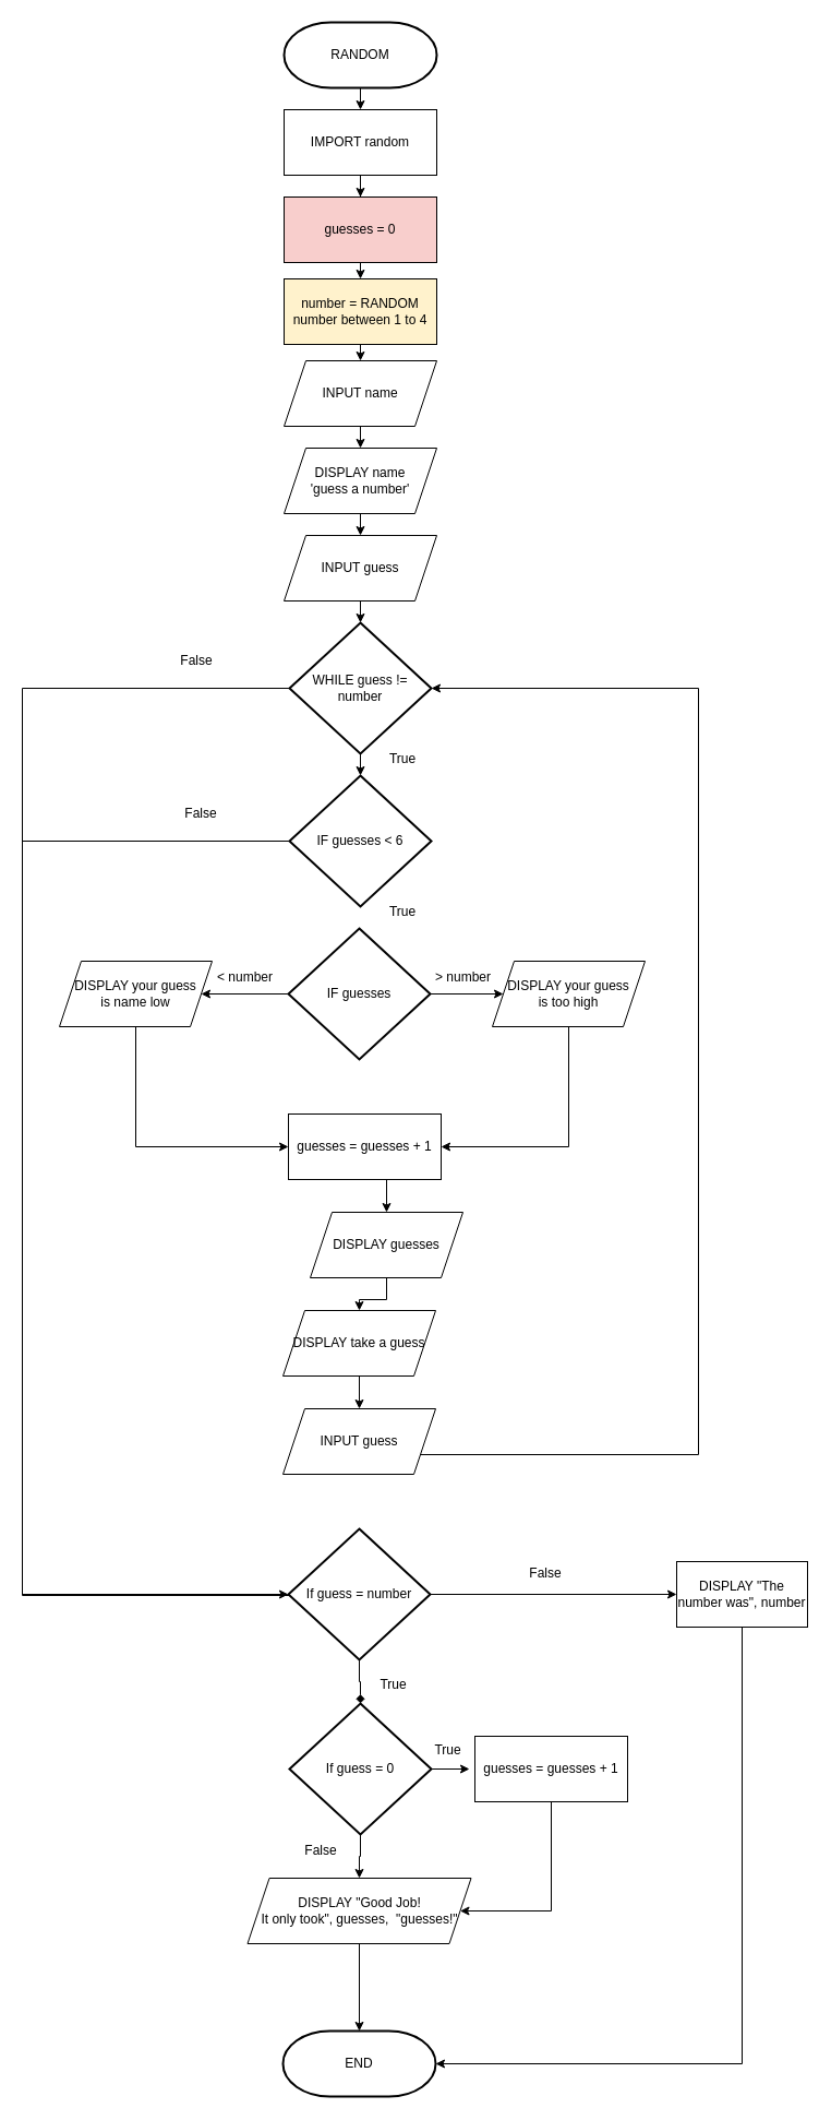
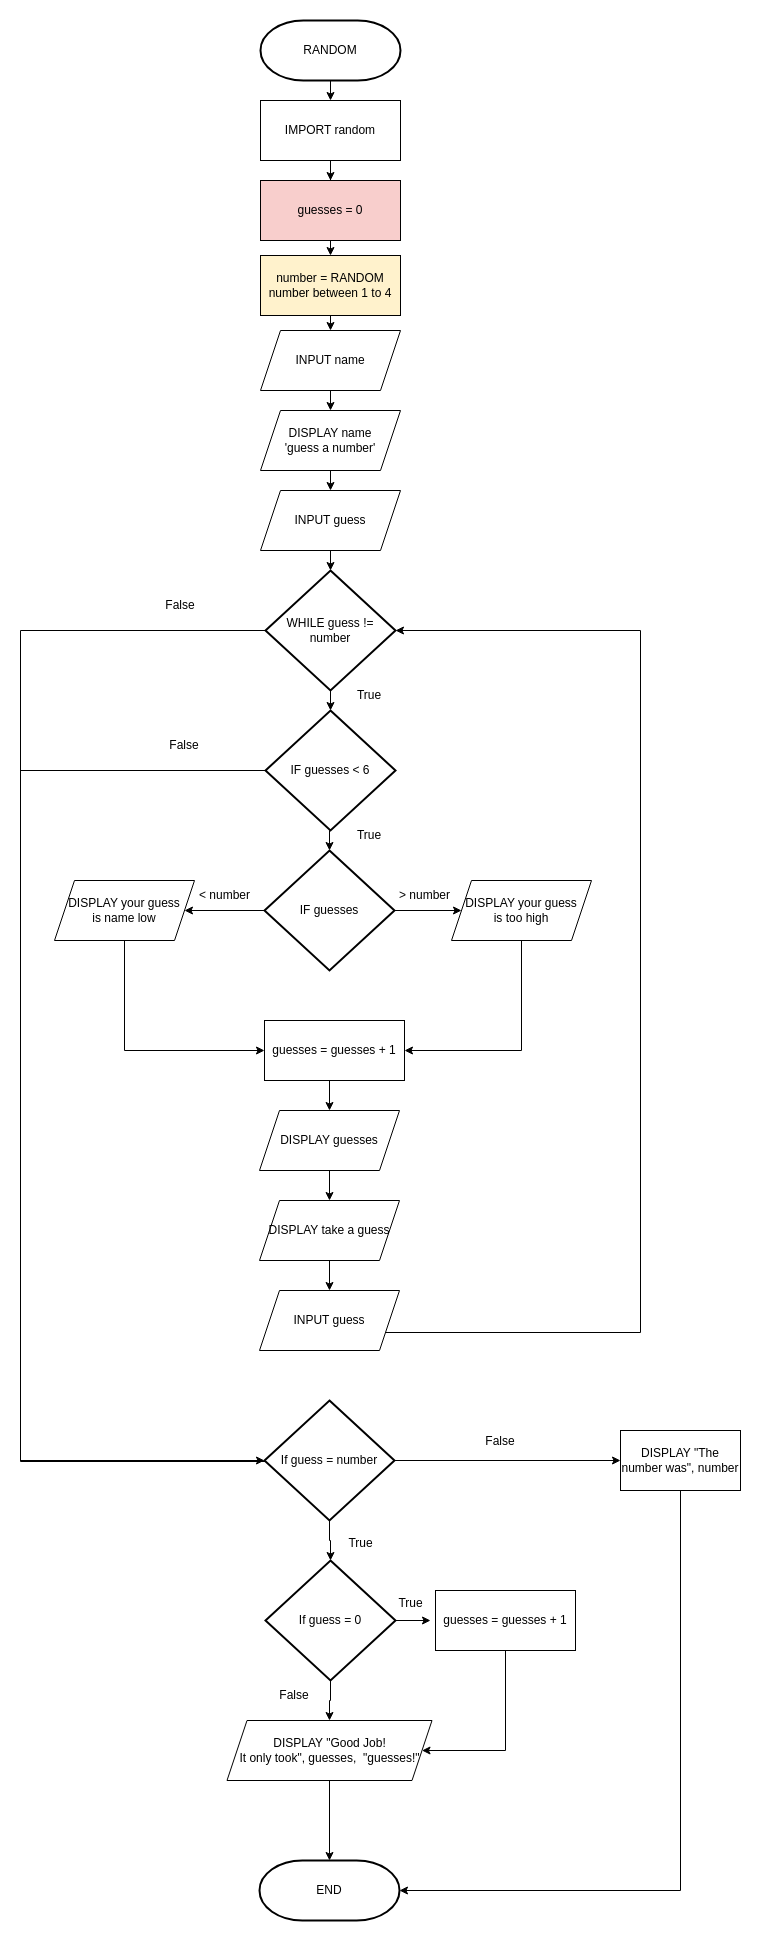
+ <mxCell id="30" style="edgeStyle=orthogonalEdgeStyle;rounded=0;orthogonalLoop=1;jettySize=auto;html=1;exitX=0.5;exitY=1;exitDx=0;exitDy=0;exitPerimeter=0;entryX=0.5;entryY=0;entryDx=0;entryDy=0;entryPerimeter=0;" edge="1" parent="1" source="18" target="27"><mxGeometry relative="1" as="geometry" /></mxCell>
- <mxCell id="34" value="DISPLAY guesses" style="shape=parallelogram;perimeter=parallelogramPerimeter;whiteSpace=wrap;html=1;fixedSize=1;rounded=0;" vertex="1" parent="1"><mxGeometry x="284" y="1110" width="140" height="60" as="geometry" /></mxCell>
+ <mxCell id="34" value="DISPLAY guesses" style="shape=parallelogram;perimeter=parallelogramPerimeter;whiteSpace=wrap;html=1;fixedSize=1;rounded=0;" vertex="1" parent="1"><mxGeometry x="259" y="1110" width="140" height="60" as="geometry" /></mxCell>
- <mxCell id="49" style="edgeStyle=orthogonalEdgeStyle;rounded=0;orthogonalLoop=1;jettySize=auto;html=1;exitX=0.5;exitY=1;exitDx=0;exitDy=0;exitPerimeter=0;entryX=0.5;entryY=0;entryDx=0;entryDy=0;entryPerimeter=0;endArrow=diamond;" edge="1" parent="1" source="42" target="48"><mxGeometry relative="1" as="geometry" /></mxCell>
+ <mxCell id="49" style="edgeStyle=orthogonalEdgeStyle;rounded=0;orthogonalLoop=1;jettySize=auto;html=1;exitX=0.5;exitY=1;exitDx=0;exitDy=0;exitPerimeter=0;entryX=0.5;entryY=0;entryDx=0;entryDy=0;entryPerimeter=0;" edge="1" parent="1" source="42" target="48"><mxGeometry relative="1" as="geometry" /></mxCell>
